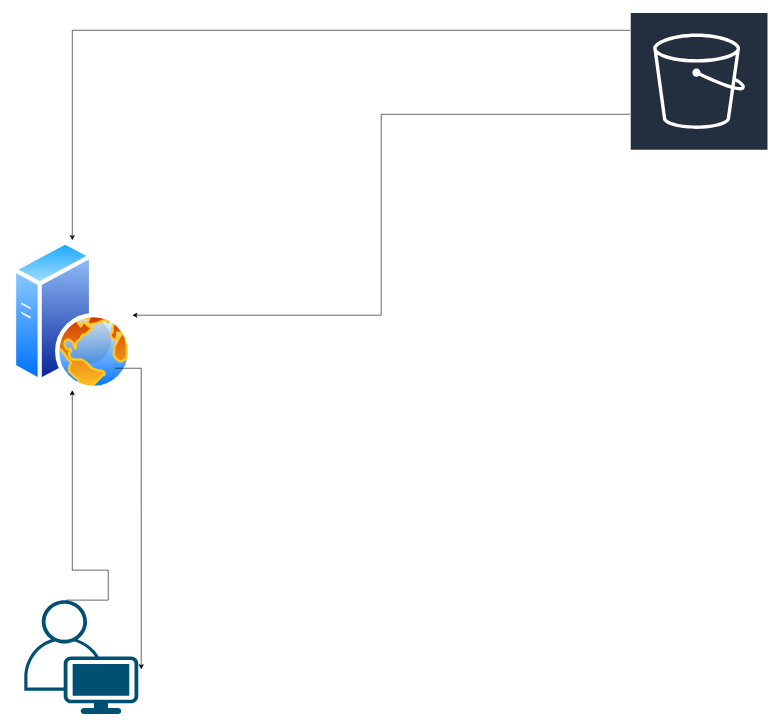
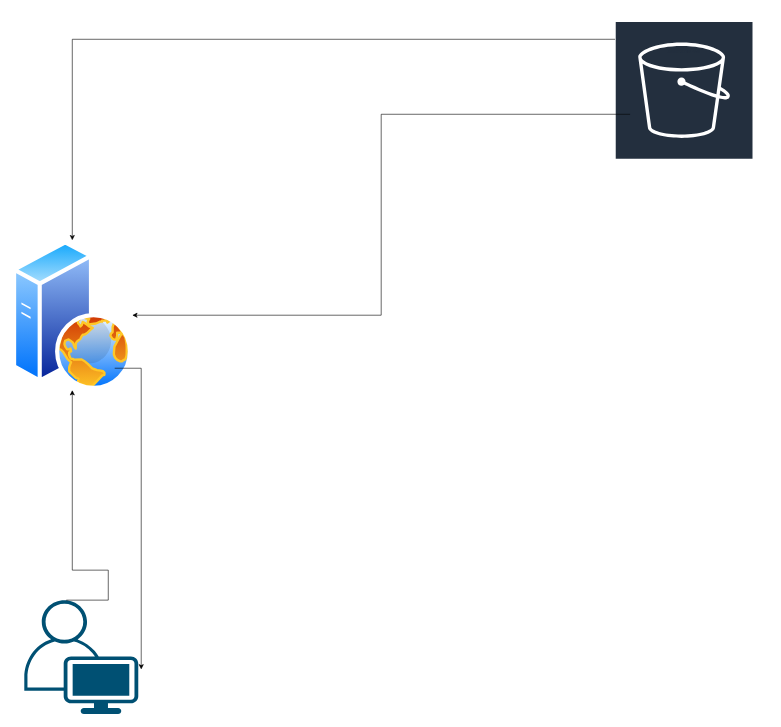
- <mxCell id="5" value="Amazon S3" style="sketch=0;outlineConnect=0;fontColor=#232F3E;gradientColor=none;strokeColor=#ffffff;fillColor=#232F3E;dashed=0;verticalLabelPosition=middle;verticalAlign=bottom;align=center;html=1;whiteSpace=wrap;fontSize=10;fontStyle=1;spacing=3;shape=mxgraph.aws4.productIcon;prIcon=mxgraph.aws4.s3;" vertex="1" parent="1"><mxGeometry x="1050" y="20" width="230" height="60" as="geometry" /></mxCell>
+ <mxCell id="5" value="Amazon S3" style="sketch=0;outlineConnect=0;fontColor=#232F3E;gradientColor=none;strokeColor=#ffffff;fillColor=#232F3E;dashed=0;verticalLabelPosition=middle;verticalAlign=bottom;align=center;html=1;whiteSpace=wrap;fontSize=10;fontStyle=1;spacing=3;shape=mxgraph.aws4.productIcon;prIcon=mxgraph.aws4.s3;" vertex="1" parent="1"><mxGeometry x="1025" y="35" width="230" height="60" as="geometry" /></mxCell>
